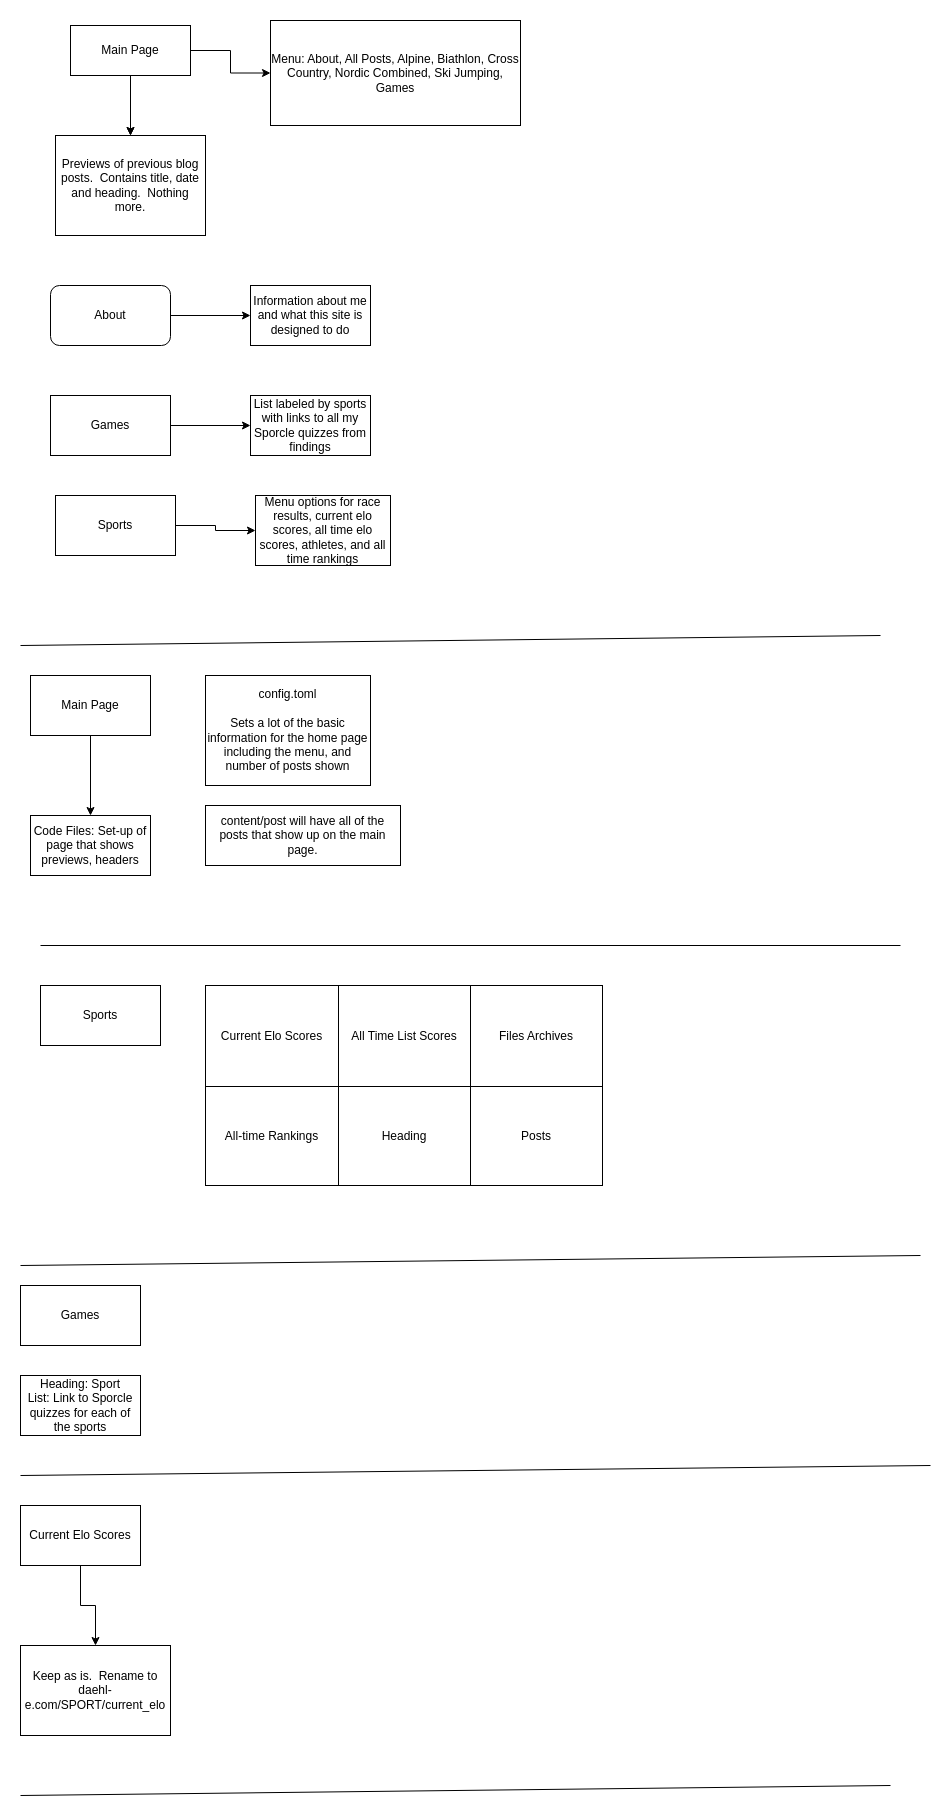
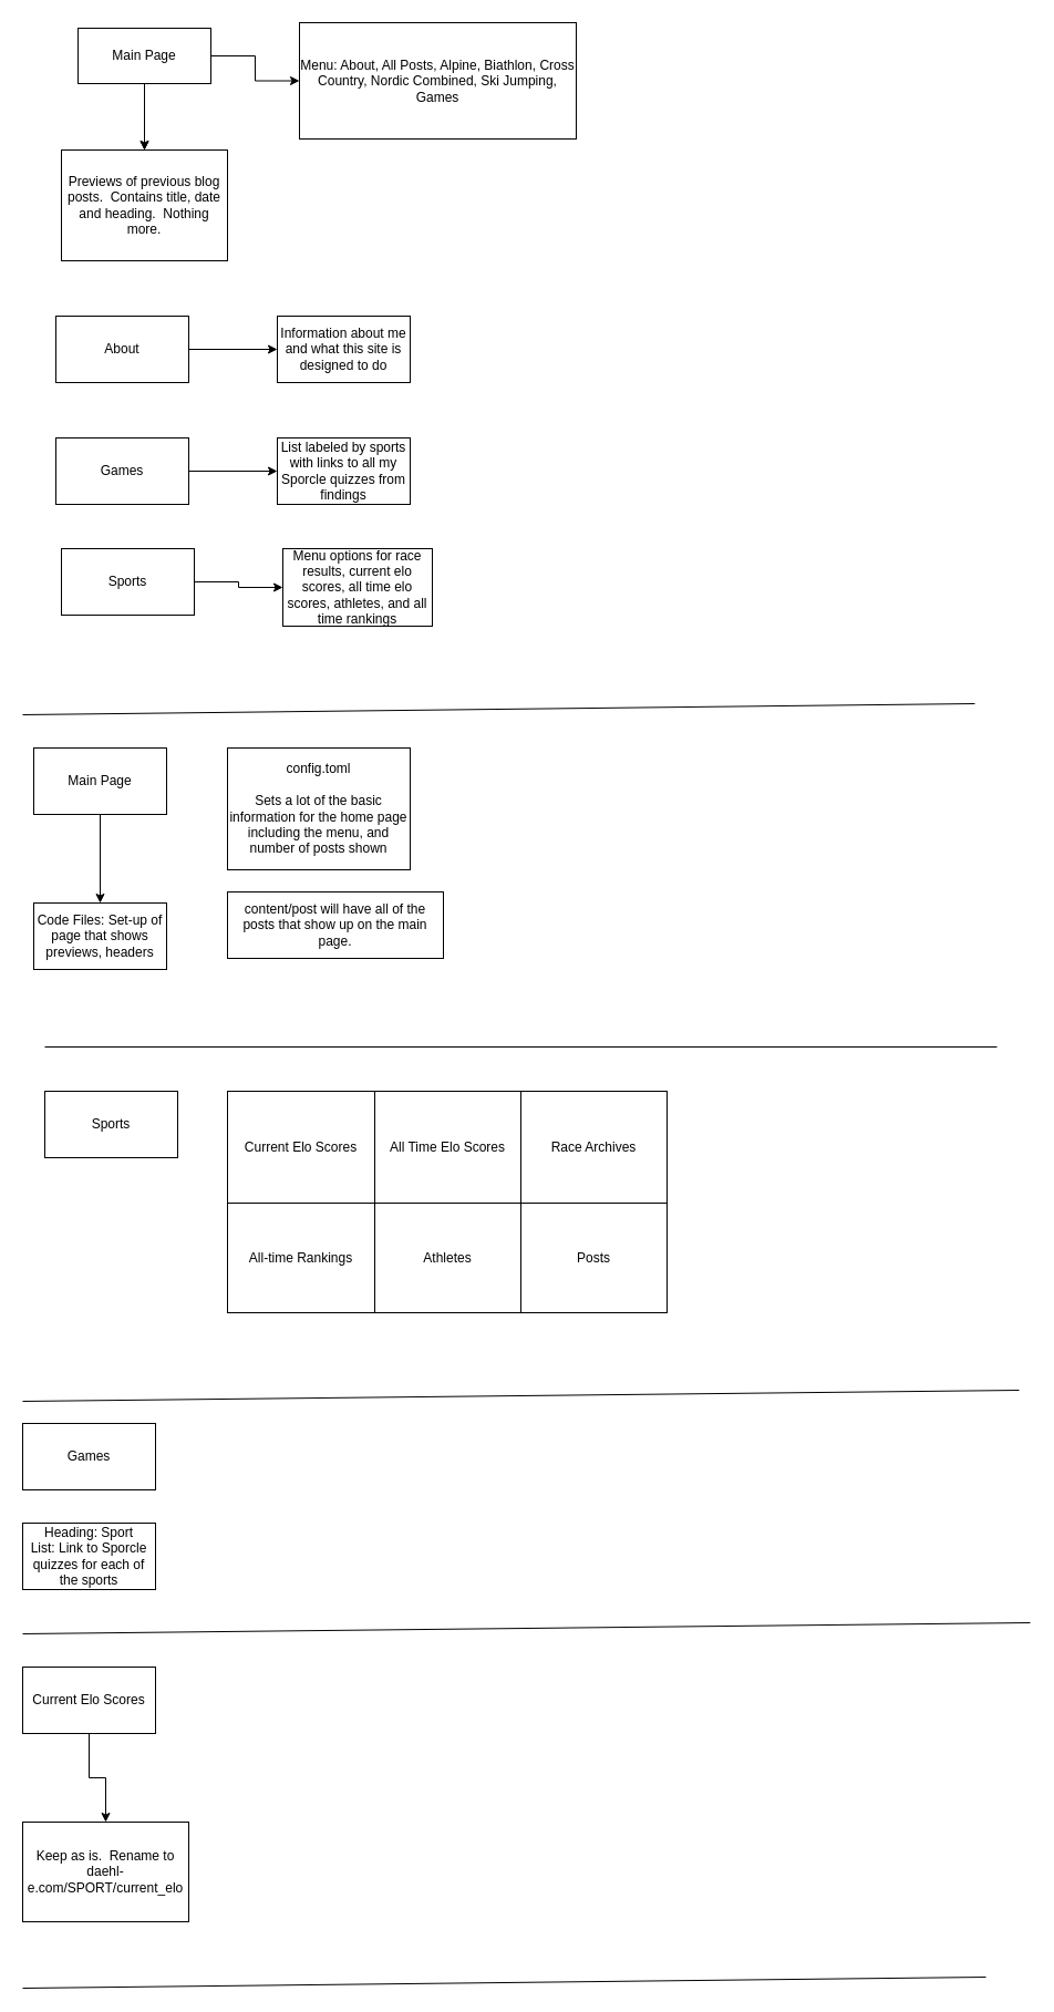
- <mxCell id="9" value="About" style="whiteSpace=wrap;html=1;rounded=1;" vertex="1" parent="1"><mxGeometry x="50" y="285" width="120" height="60" as="geometry" /></mxCell>
+ <mxCell id="9" value="About" style="rounded=0;whiteSpace=wrap;html=1;" vertex="1" parent="1"><mxGeometry x="50" y="285" width="120" height="60" as="geometry" /></mxCell>
- <mxCell id="28" value="All Time List Scores" style="connectable=0;recursiveResize=0;strokeColor=inherit;fillColor=none;align=center;whiteSpace=wrap;html=1;" vertex="1" parent="26"><mxGeometry x="133" width="132" height="101" as="geometry"><mxRectangle width="132" height="101" as="alternateBounds" /></mxGeometry></mxCell>
+ <mxCell id="28" value="All Time Elo Scores" style="connectable=0;recursiveResize=0;strokeColor=inherit;fillColor=none;align=center;whiteSpace=wrap;html=1;" vertex="1" parent="26"><mxGeometry x="133" width="132" height="101" as="geometry"><mxRectangle width="132" height="101" as="alternateBounds" /></mxGeometry></mxCell>
- <mxCell id="29" value="Files Archives" style="connectable=0;recursiveResize=0;strokeColor=inherit;fillColor=none;align=center;whiteSpace=wrap;html=1;" vertex="1" parent="26"><mxGeometry x="265" width="132" height="101" as="geometry"><mxRectangle width="132" height="101" as="alternateBounds" /></mxGeometry></mxCell>
+ <mxCell id="29" value="Race Archives" style="connectable=0;recursiveResize=0;strokeColor=inherit;fillColor=none;align=center;whiteSpace=wrap;html=1;" vertex="1" parent="26"><mxGeometry x="265" width="132" height="101" as="geometry"><mxRectangle width="132" height="101" as="alternateBounds" /></mxGeometry></mxCell>
- <mxCell id="32" value="Heading" style="connectable=0;recursiveResize=0;strokeColor=inherit;fillColor=none;align=center;whiteSpace=wrap;html=1;" vertex="1" parent="30"><mxGeometry x="133" width="132" height="99" as="geometry"><mxRectangle width="132" height="99" as="alternateBounds" /></mxGeometry></mxCell>
+ <mxCell id="32" value="Athletes" style="connectable=0;recursiveResize=0;strokeColor=inherit;fillColor=none;align=center;whiteSpace=wrap;html=1;" vertex="1" parent="30"><mxGeometry x="133" width="132" height="99" as="geometry"><mxRectangle width="132" height="99" as="alternateBounds" /></mxGeometry></mxCell>
